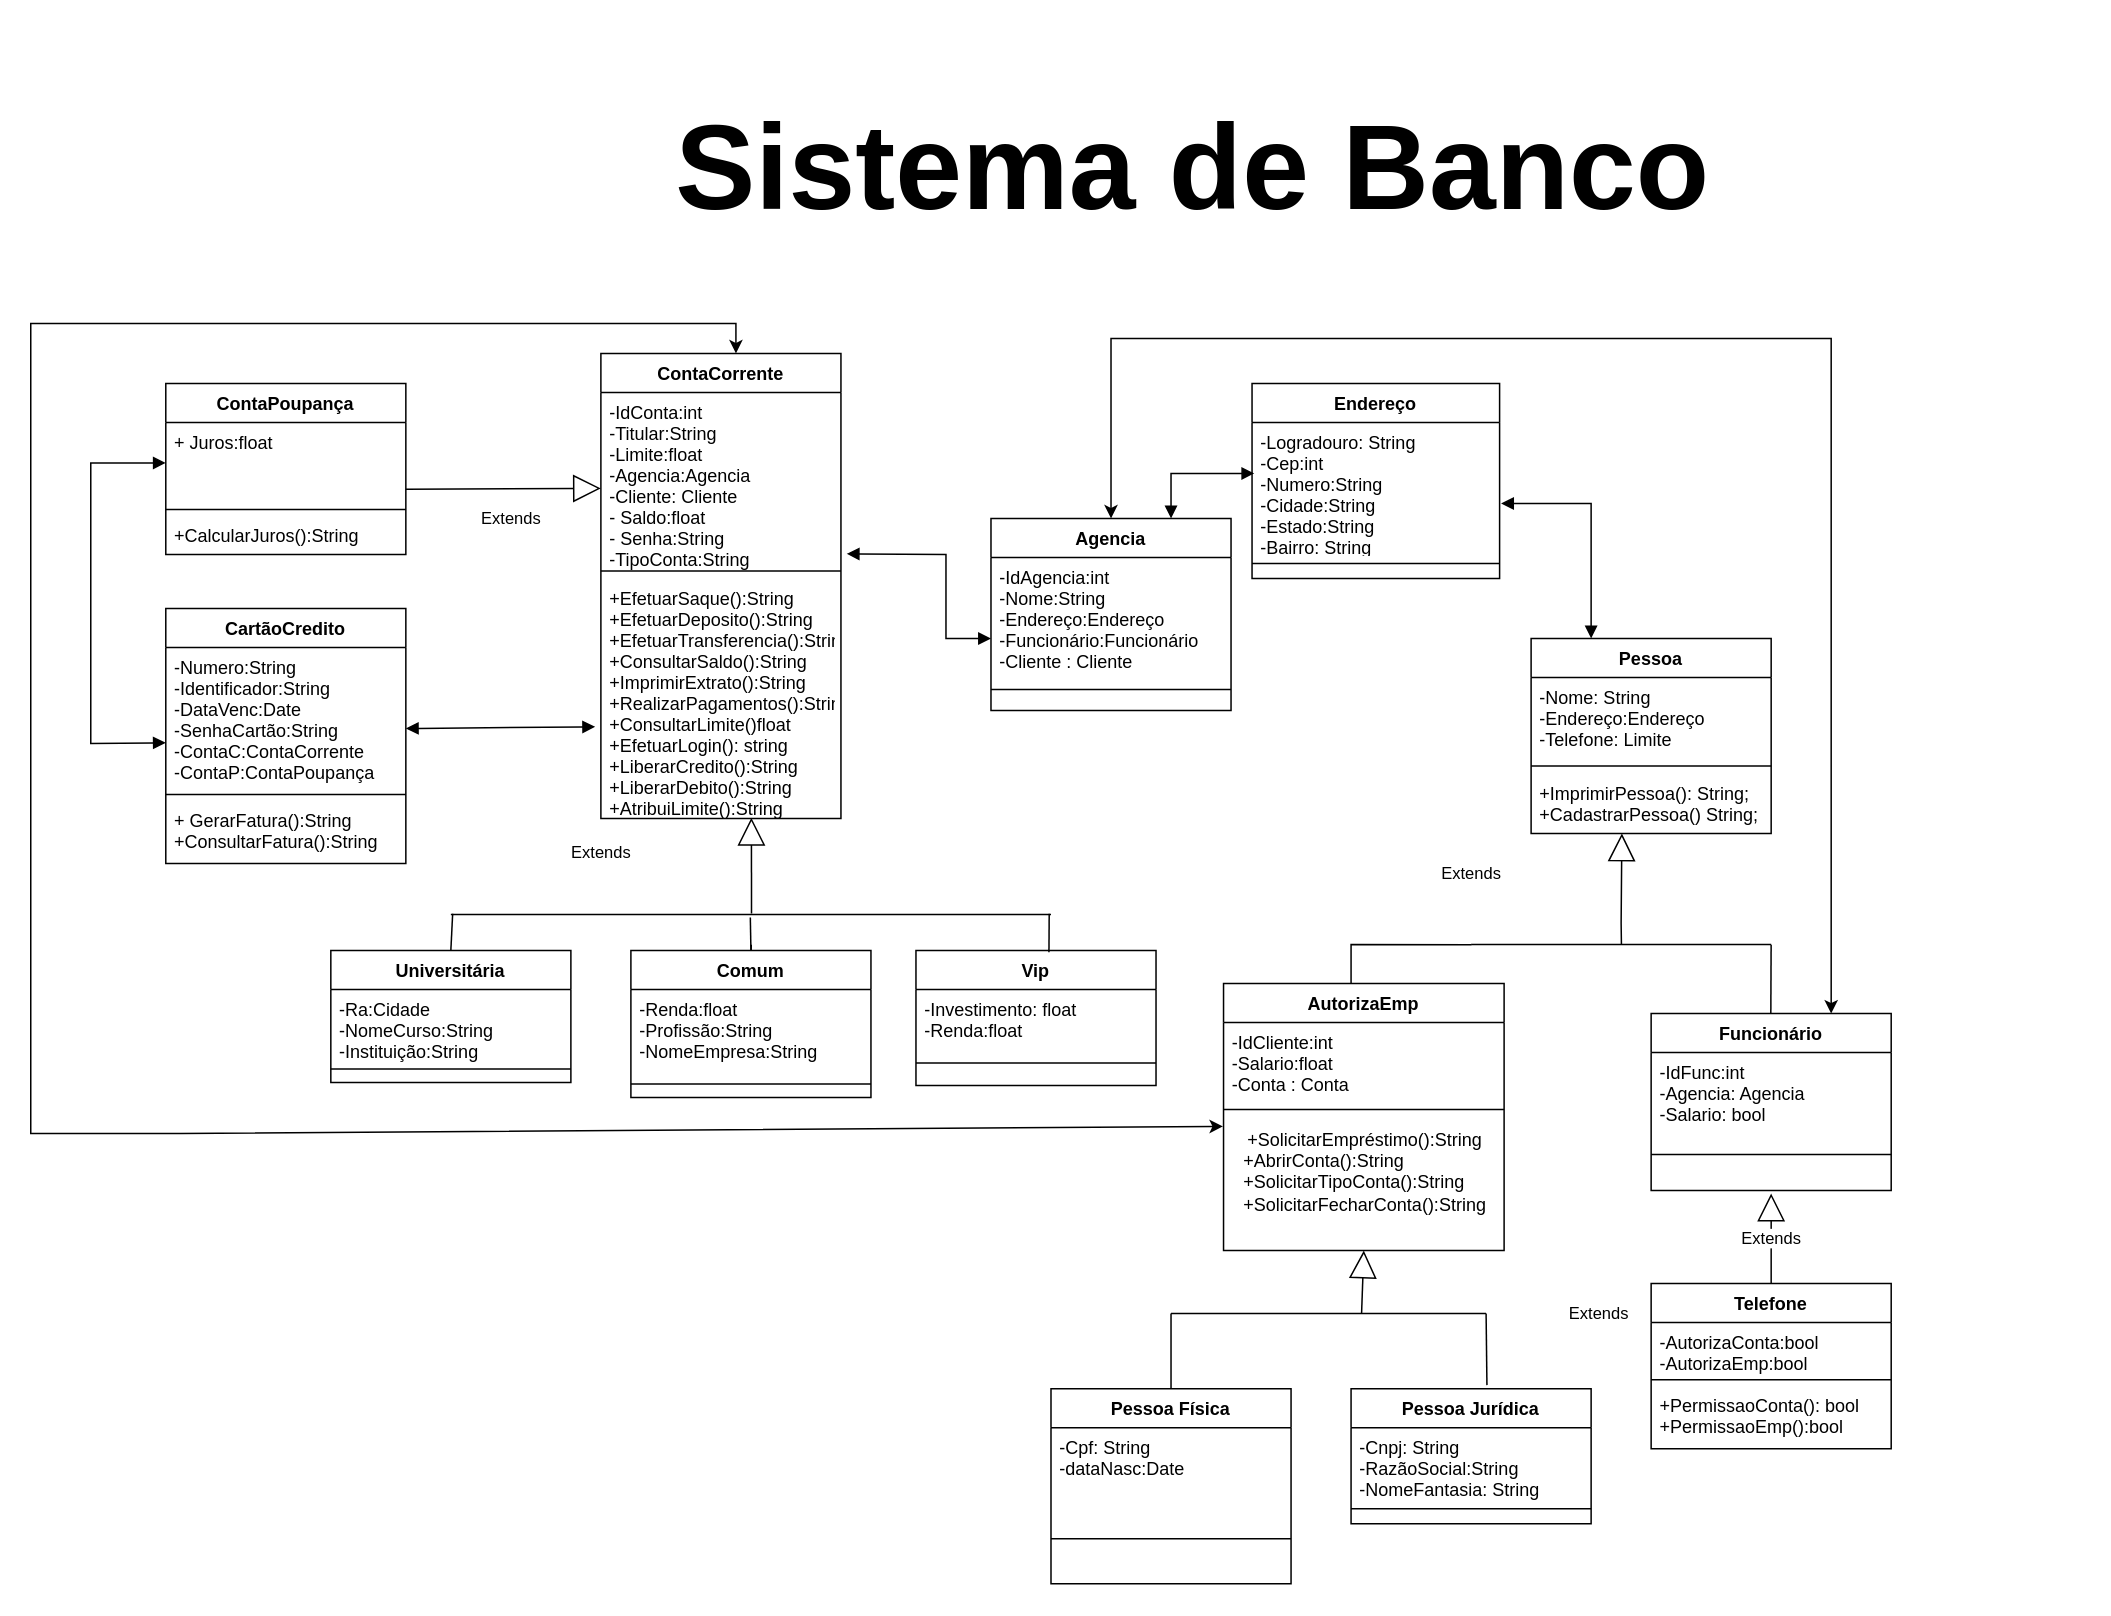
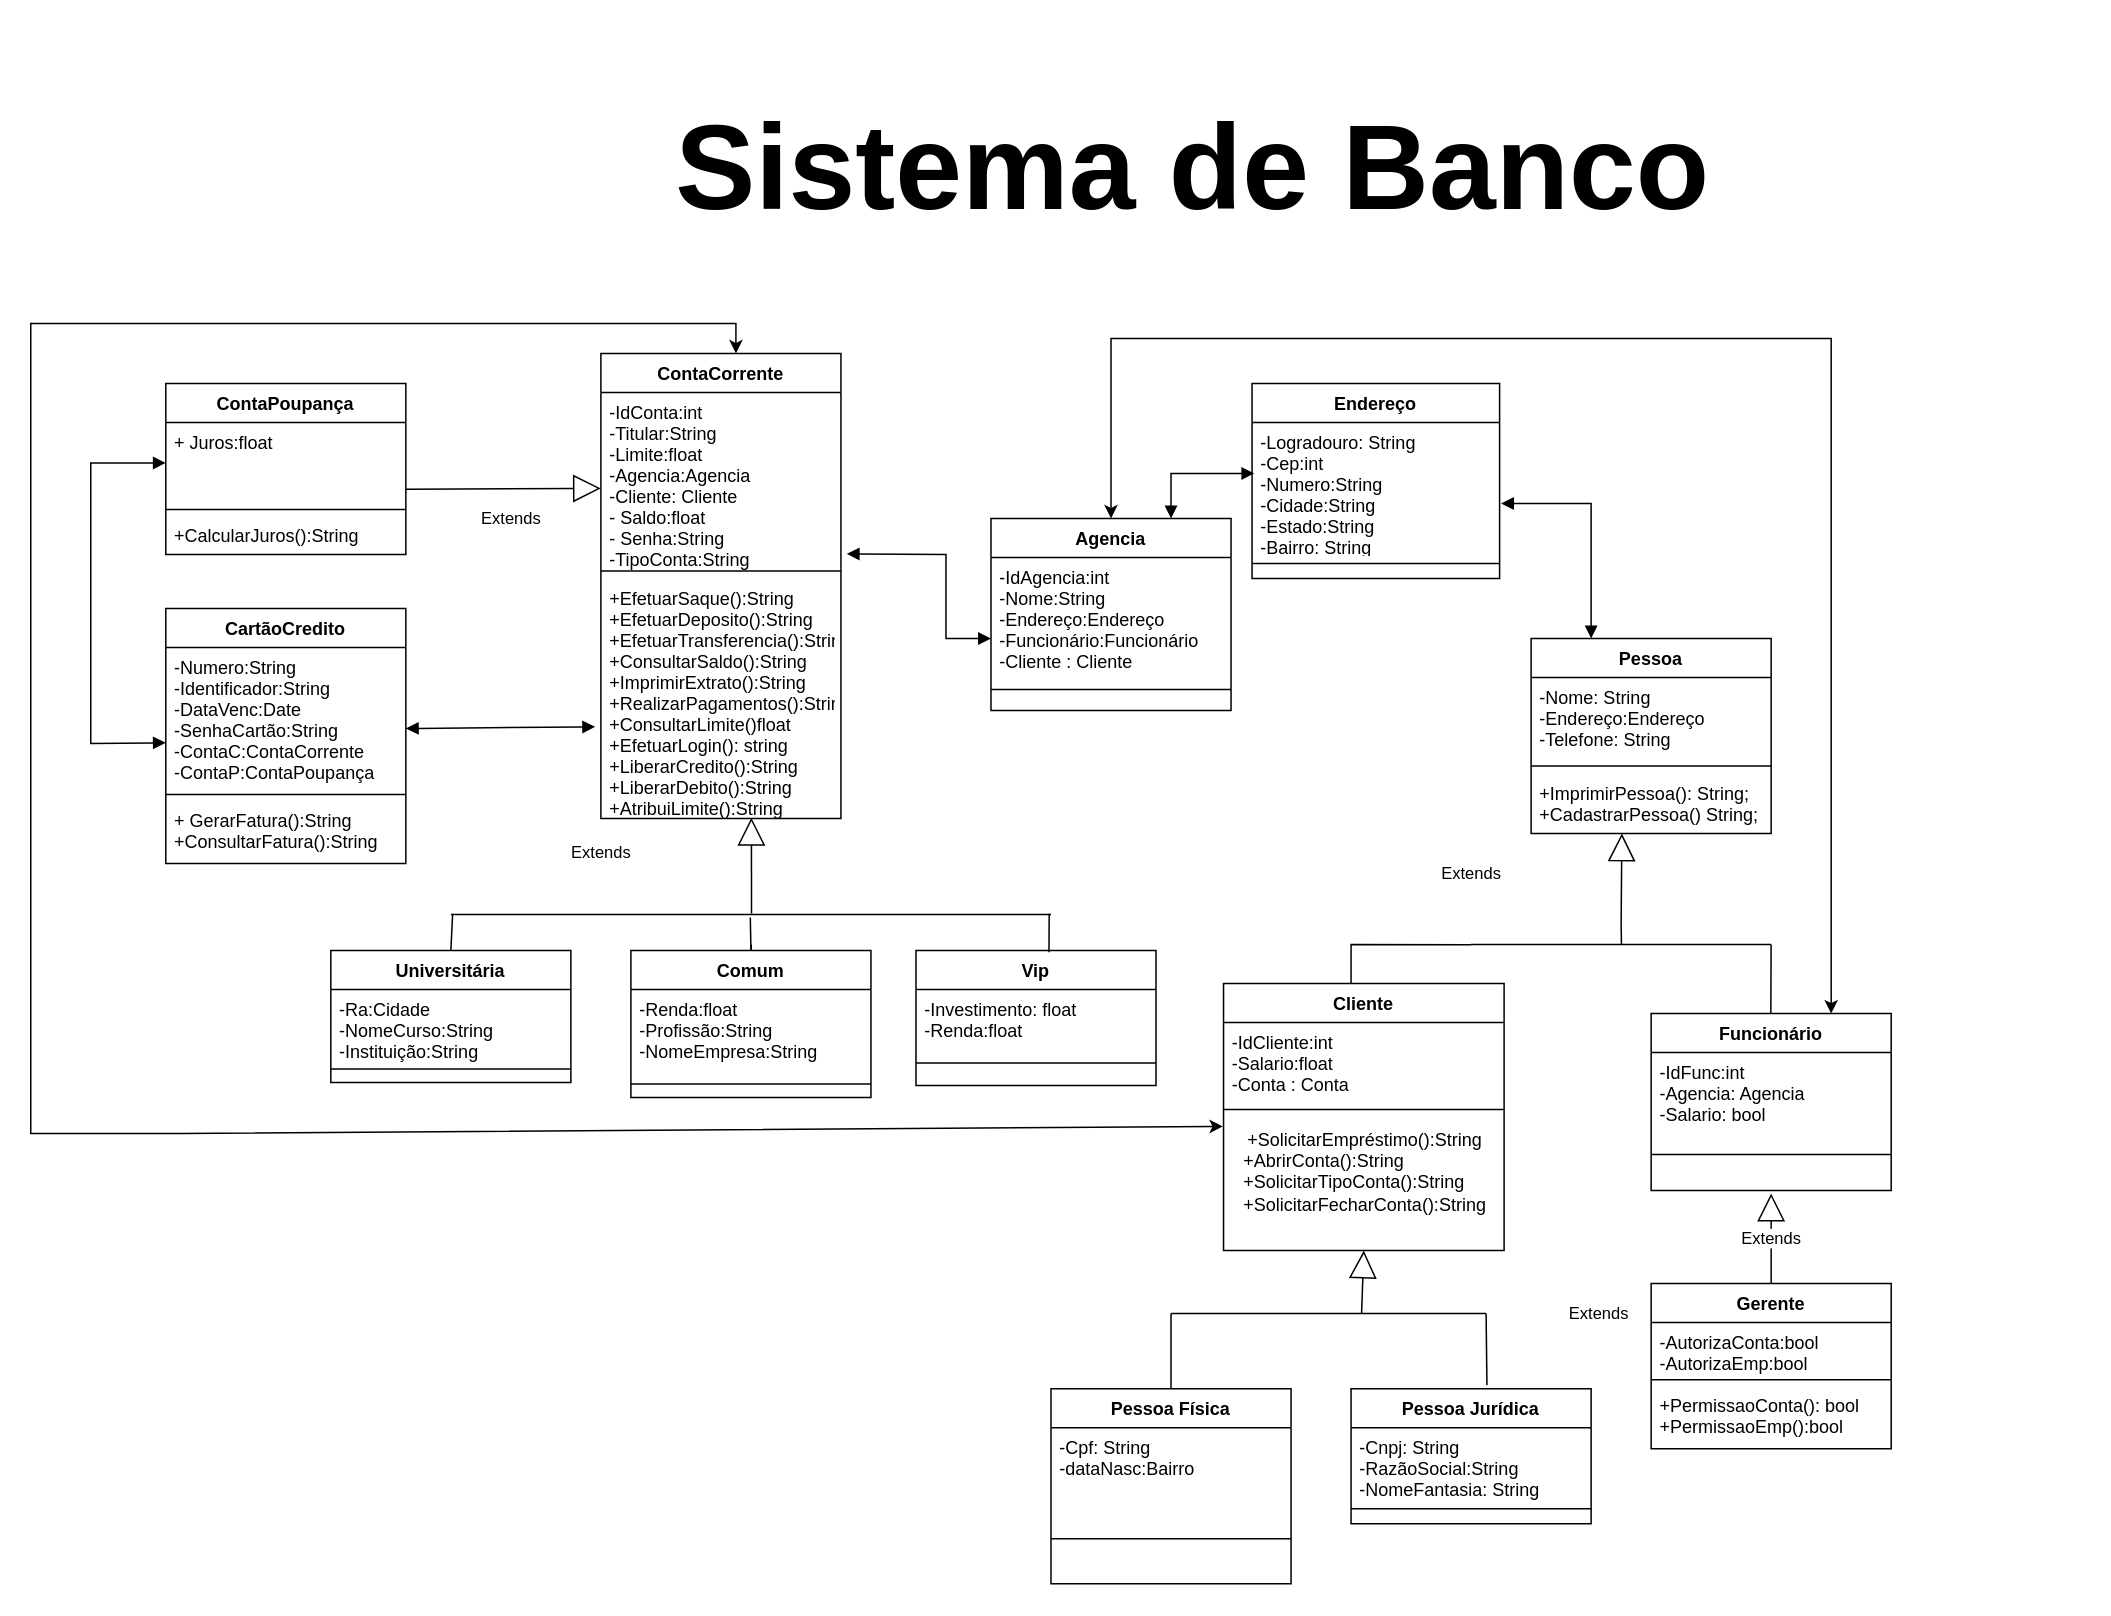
- <mxCell id="3" value="-Nome: String&#10;-Endereço:Endereço&#10;-Telefone: Limite&#10;" style="text;strokeColor=none;fillColor=none;align=left;verticalAlign=top;spacingLeft=4;spacingRight=4;overflow=hidden;rotatable=0;points=[[0,0.5],[1,0.5]];portConstraint=eastwest;" parent="2" vertex="1"><mxGeometry y="26" width="160" height="54" as="geometry" /></mxCell>
+ <mxCell id="3" value="-Nome: String&#10;-Endereço:Endereço&#10;-Telefone: String&#10;" style="text;strokeColor=none;fillColor=none;align=left;verticalAlign=top;spacingLeft=4;spacingRight=4;overflow=hidden;rotatable=0;points=[[0,0.5],[1,0.5]];portConstraint=eastwest;" parent="2" vertex="1"><mxGeometry y="26" width="160" height="54" as="geometry" /></mxCell>
- <mxCell id="6" value="AutorizaEmp" style="swimlane;fontStyle=1;align=center;verticalAlign=top;childLayout=stackLayout;horizontal=1;startSize=26;horizontalStack=0;resizeParent=1;resizeParentMax=0;resizeLast=0;collapsible=1;marginBottom=0;" parent="1" vertex="1"><mxGeometry x="815" y="655" width="187" height="178" as="geometry" /></mxCell>
+ <mxCell id="6" value="Cliente" style="swimlane;fontStyle=1;align=center;verticalAlign=top;childLayout=stackLayout;horizontal=1;startSize=26;horizontalStack=0;resizeParent=1;resizeParentMax=0;resizeLast=0;collapsible=1;marginBottom=0;" parent="1" vertex="1"><mxGeometry x="815" y="655" width="187" height="178" as="geometry" /></mxCell>
- <mxCell id="37" value="Telefone" style="swimlane;fontStyle=1;align=center;verticalAlign=top;childLayout=stackLayout;horizontal=1;startSize=26;horizontalStack=0;resizeParent=1;resizeParentMax=0;resizeLast=0;collapsible=1;marginBottom=0;" parent="1" vertex="1"><mxGeometry x="1100" y="855" width="160" height="110" as="geometry" /></mxCell>
+ <mxCell id="37" value="Gerente" style="swimlane;fontStyle=1;align=center;verticalAlign=top;childLayout=stackLayout;horizontal=1;startSize=26;horizontalStack=0;resizeParent=1;resizeParentMax=0;resizeLast=0;collapsible=1;marginBottom=0;" parent="1" vertex="1"><mxGeometry x="1100" y="855" width="160" height="110" as="geometry" /></mxCell>
- <mxCell id="46" value="-Cpf: String&#10;-dataNasc:Date" style="text;strokeColor=none;fillColor=none;align=left;verticalAlign=top;spacingLeft=4;spacingRight=4;overflow=hidden;rotatable=0;points=[[0,0.5],[1,0.5]];portConstraint=eastwest;" parent="45" vertex="1"><mxGeometry y="26" width="160" height="44" as="geometry" /></mxCell>
+ <mxCell id="46" value="-Cpf: String&#10;-dataNasc:Bairro" style="text;strokeColor=none;fillColor=none;align=left;verticalAlign=top;spacingLeft=4;spacingRight=4;overflow=hidden;rotatable=0;points=[[0,0.5],[1,0.5]];portConstraint=eastwest;" parent="45" vertex="1"><mxGeometry y="26" width="160" height="44" as="geometry" /></mxCell>
